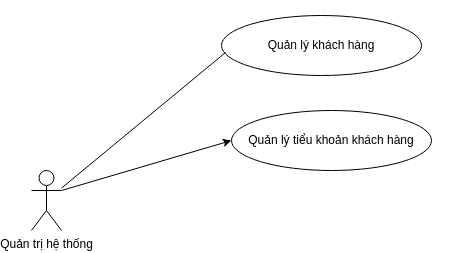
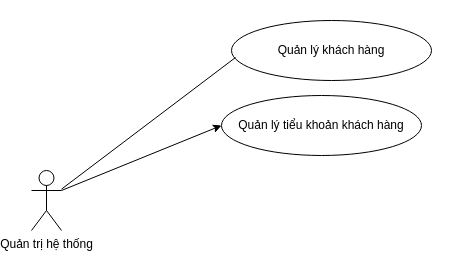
- <mxCell id="3" value="Quản lý khách hàng" style="ellipse;whiteSpace=wrap;html=1;" parent="1" vertex="1"><mxGeometry x="210" y="15" width="200" height="60" as="geometry" /></mxCell>
+ <mxCell id="3" value="Quản lý khách hàng" style="ellipse;whiteSpace=wrap;html=1;" parent="1" vertex="1"><mxGeometry x="220" y="20" width="200" height="60" as="geometry" /></mxCell>
- <mxCell id="5" value="Quản lý tiểu khoản khách hàng" style="ellipse;whiteSpace=wrap;html=1;" vertex="1" parent="1"><mxGeometry x="220" y="110" width="200" height="60" as="geometry" /></mxCell>
+ <mxCell id="5" value="Quản lý tiểu khoản khách hàng" style="ellipse;whiteSpace=wrap;html=1;" vertex="1" parent="1"><mxGeometry x="210" y="95" width="200" height="60" as="geometry" /></mxCell>
